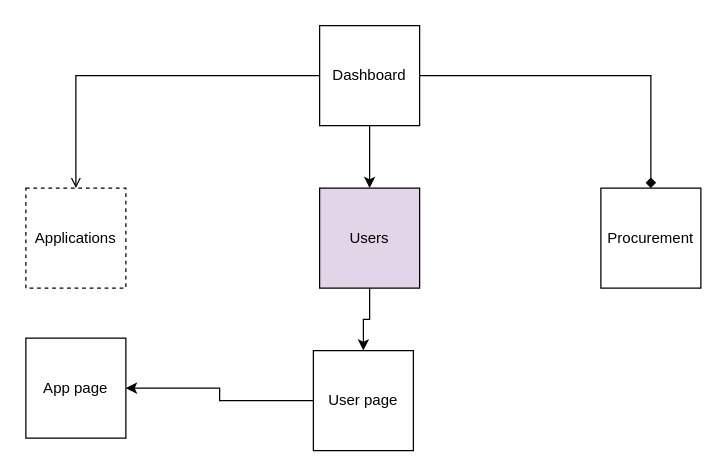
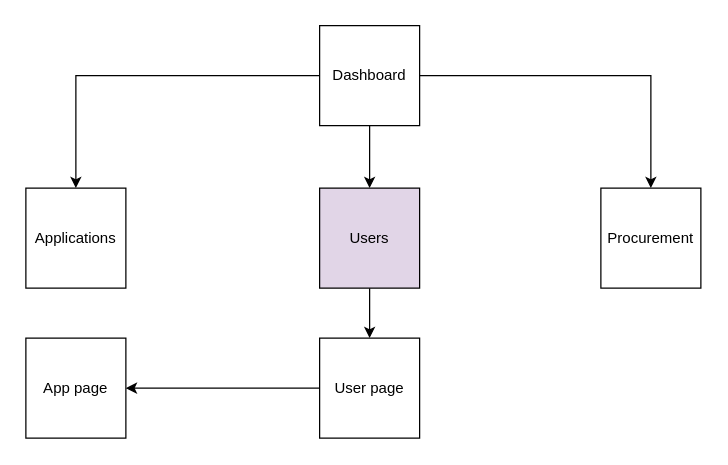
- <mxCell id="4" style="edgeStyle=orthogonalEdgeStyle;rounded=0;orthogonalLoop=1;jettySize=auto;html=1;entryX=0.5;entryY=0;entryDx=0;entryDy=0;endArrow=diamond;" edge="1" parent="1" source="5" target="6"><mxGeometry relative="1" as="geometry" /></mxCell>
+ <mxCell id="4" style="edgeStyle=orthogonalEdgeStyle;rounded=0;orthogonalLoop=1;jettySize=auto;html=1;entryX=0.5;entryY=0;entryDx=0;entryDy=0;" edge="1" parent="1" source="5" target="6"><mxGeometry relative="1" as="geometry" /></mxCell>
- <mxCell id="2" style="edgeStyle=orthogonalEdgeStyle;rounded=0;orthogonalLoop=1;jettySize=auto;html=1;entryX=0.5;entryY=0;entryDx=0;entryDy=0;endArrow=open;" edge="1" parent="1" source="5" target="9"><mxGeometry relative="1" as="geometry" /></mxCell>
+ <mxCell id="2" style="edgeStyle=orthogonalEdgeStyle;rounded=0;orthogonalLoop=1;jettySize=auto;html=1;entryX=0.5;entryY=0;entryDx=0;entryDy=0;" edge="1" parent="1" source="5" target="9"><mxGeometry relative="1" as="geometry" /></mxCell>
- <mxCell id="9" value="Applications" style="whiteSpace=wrap;html=1;aspect=fixed;dashed=1;" vertex="1" parent="1"><mxGeometry x="20" y="150" width="80" height="80" as="geometry" /></mxCell>
+ <mxCell id="9" value="Applications" style="whiteSpace=wrap;html=1;aspect=fixed;" vertex="1" parent="1"><mxGeometry x="20" y="150" width="80" height="80" as="geometry" /></mxCell>
- <mxCell id="12" value="User page" style="whiteSpace=wrap;html=1;aspect=fixed;" vertex="1" parent="1"><mxGeometry x="250" y="280" width="80" height="80" as="geometry" /></mxCell>
+ <mxCell id="12" value="User page" style="whiteSpace=wrap;html=1;aspect=fixed;" vertex="1" parent="1"><mxGeometry x="255" y="270" width="80" height="80" as="geometry" /></mxCell>
